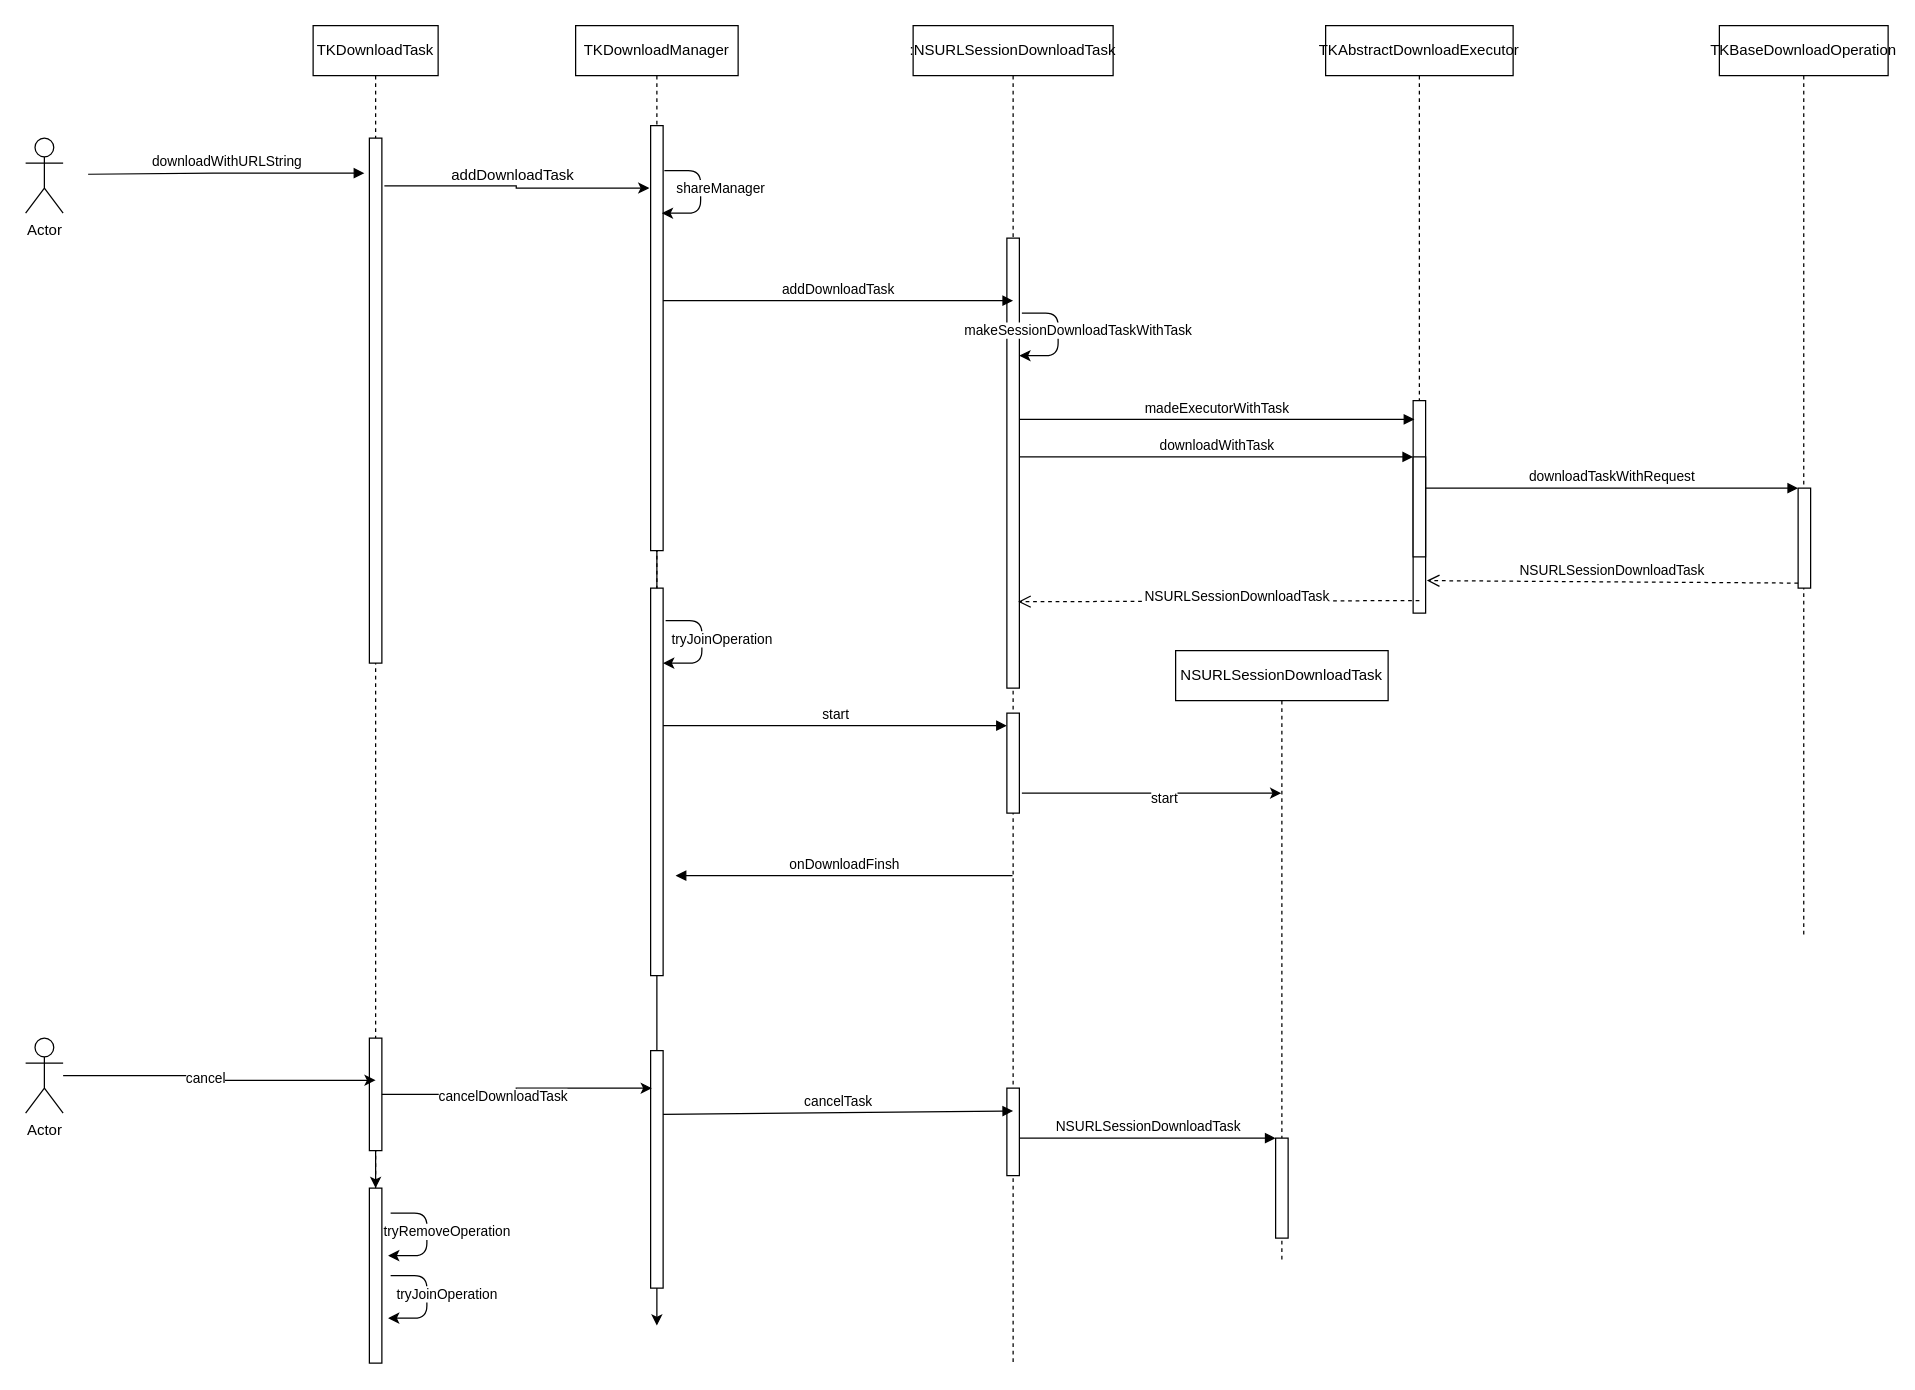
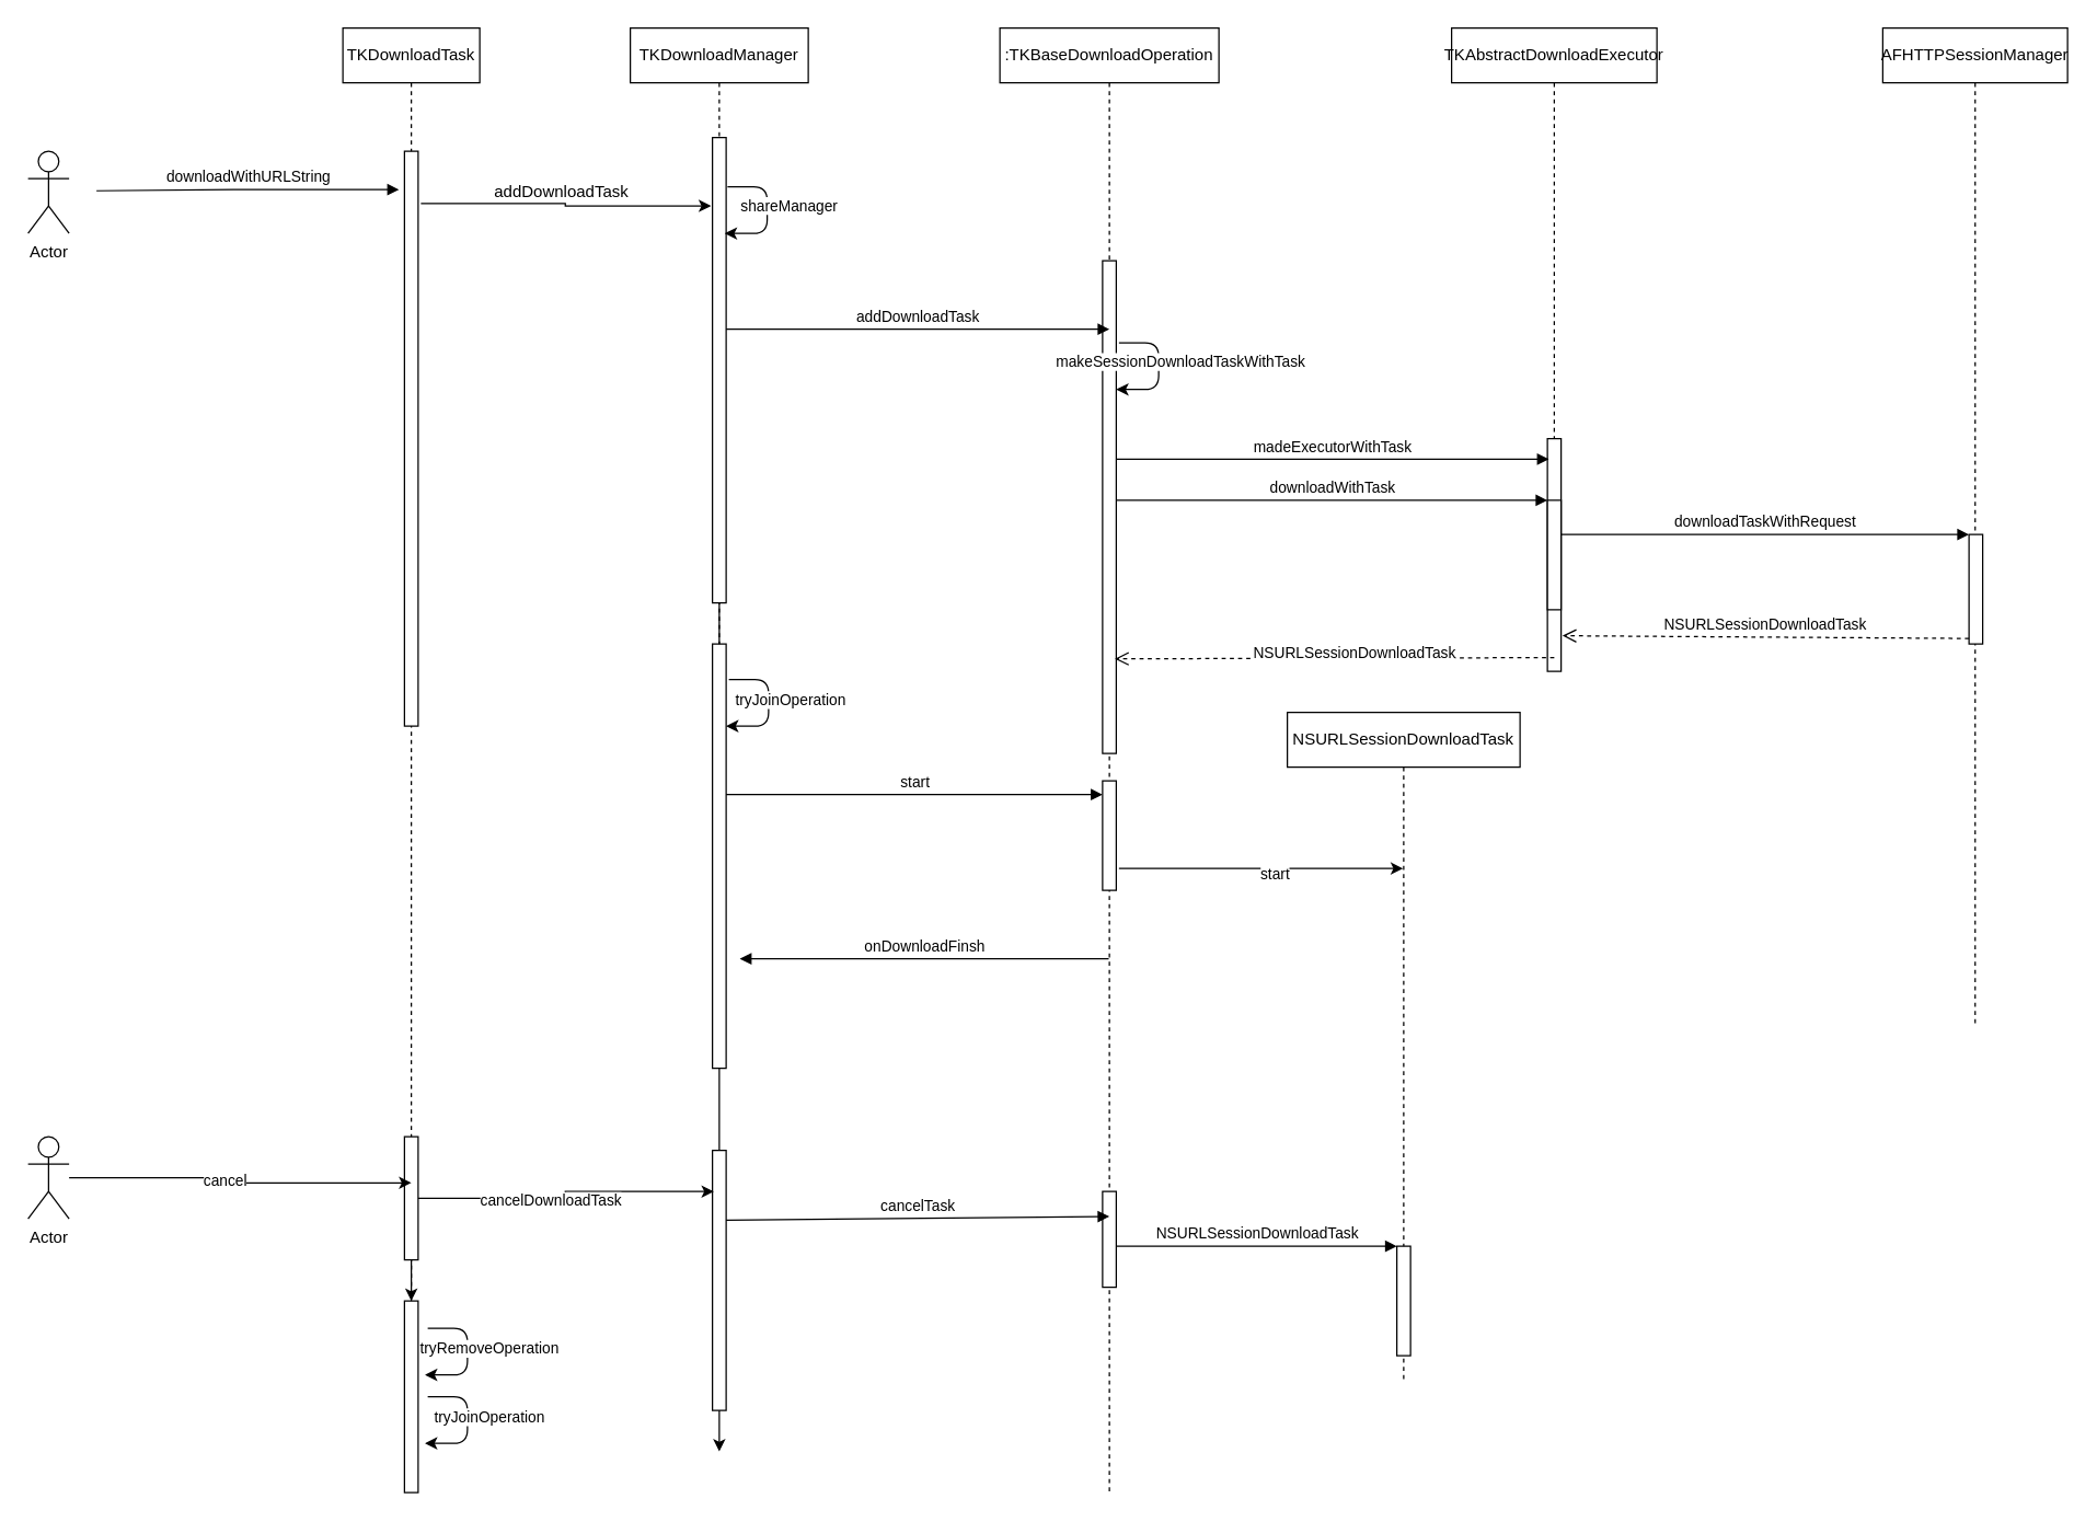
- <mxCell id="8" value=":NSURLSessionDownloadTask" style="shape=umlLifeline;perimeter=lifelinePerimeter;whiteSpace=wrap;html=1;container=1;collapsible=0;recursiveResize=0;outlineConnect=0;fontColor=#000000;" vertex="1" parent="1"><mxGeometry x="730" y="20" width="160" height="1070" as="geometry" /></mxCell>
+ <mxCell id="8" value=":TKBaseDownloadOperation" style="shape=umlLifeline;perimeter=lifelinePerimeter;whiteSpace=wrap;html=1;container=1;collapsible=0;recursiveResize=0;outlineConnect=0;fontColor=#000000;" vertex="1" parent="1"><mxGeometry x="730" y="20" width="160" height="1070" as="geometry" /></mxCell>
- <mxCell id="35" value="TKBaseDownloadOperation" style="shape=umlLifeline;perimeter=lifelinePerimeter;whiteSpace=wrap;html=1;container=1;collapsible=0;recursiveResize=0;outlineConnect=0;fontColor=#000000;" vertex="1" parent="1"><mxGeometry x="1375" y="20" width="135" height="730" as="geometry" /></mxCell>
+ <mxCell id="35" value="AFHTTPSessionManager" style="shape=umlLifeline;perimeter=lifelinePerimeter;whiteSpace=wrap;html=1;container=1;collapsible=0;recursiveResize=0;outlineConnect=0;fontColor=#000000;" vertex="1" parent="1"><mxGeometry x="1375" y="20" width="135" height="730" as="geometry" /></mxCell>
